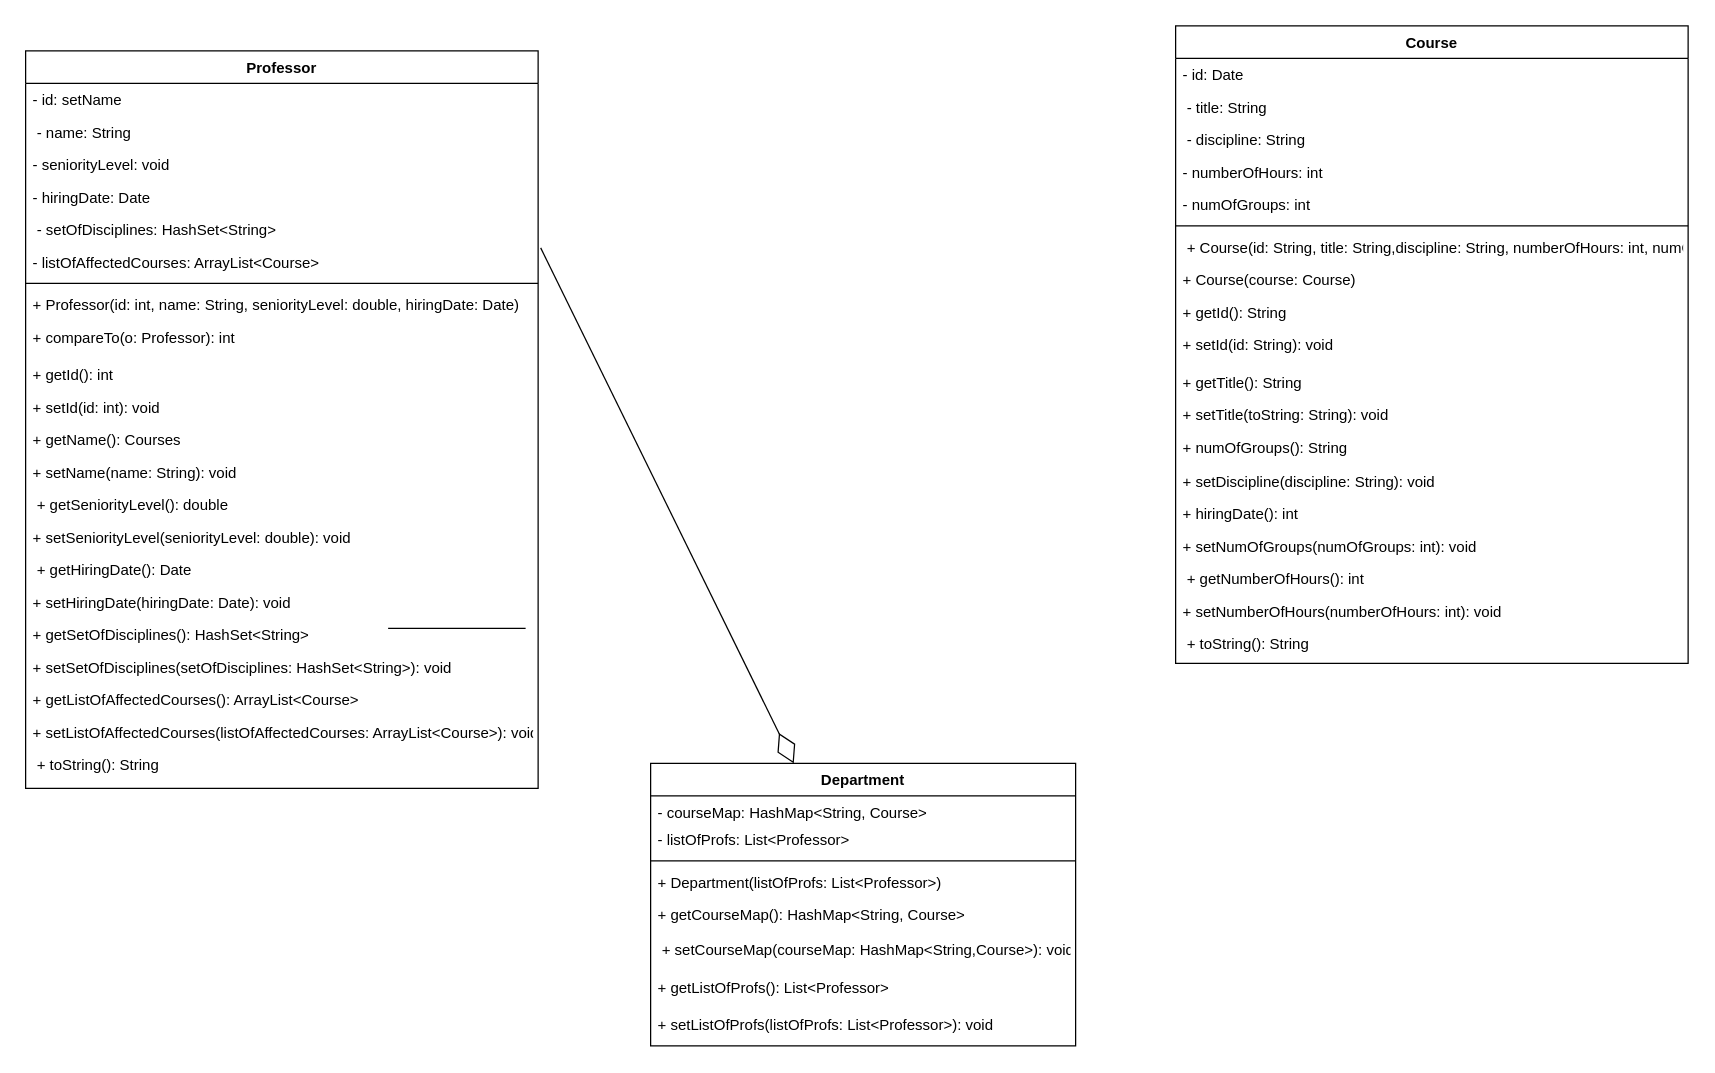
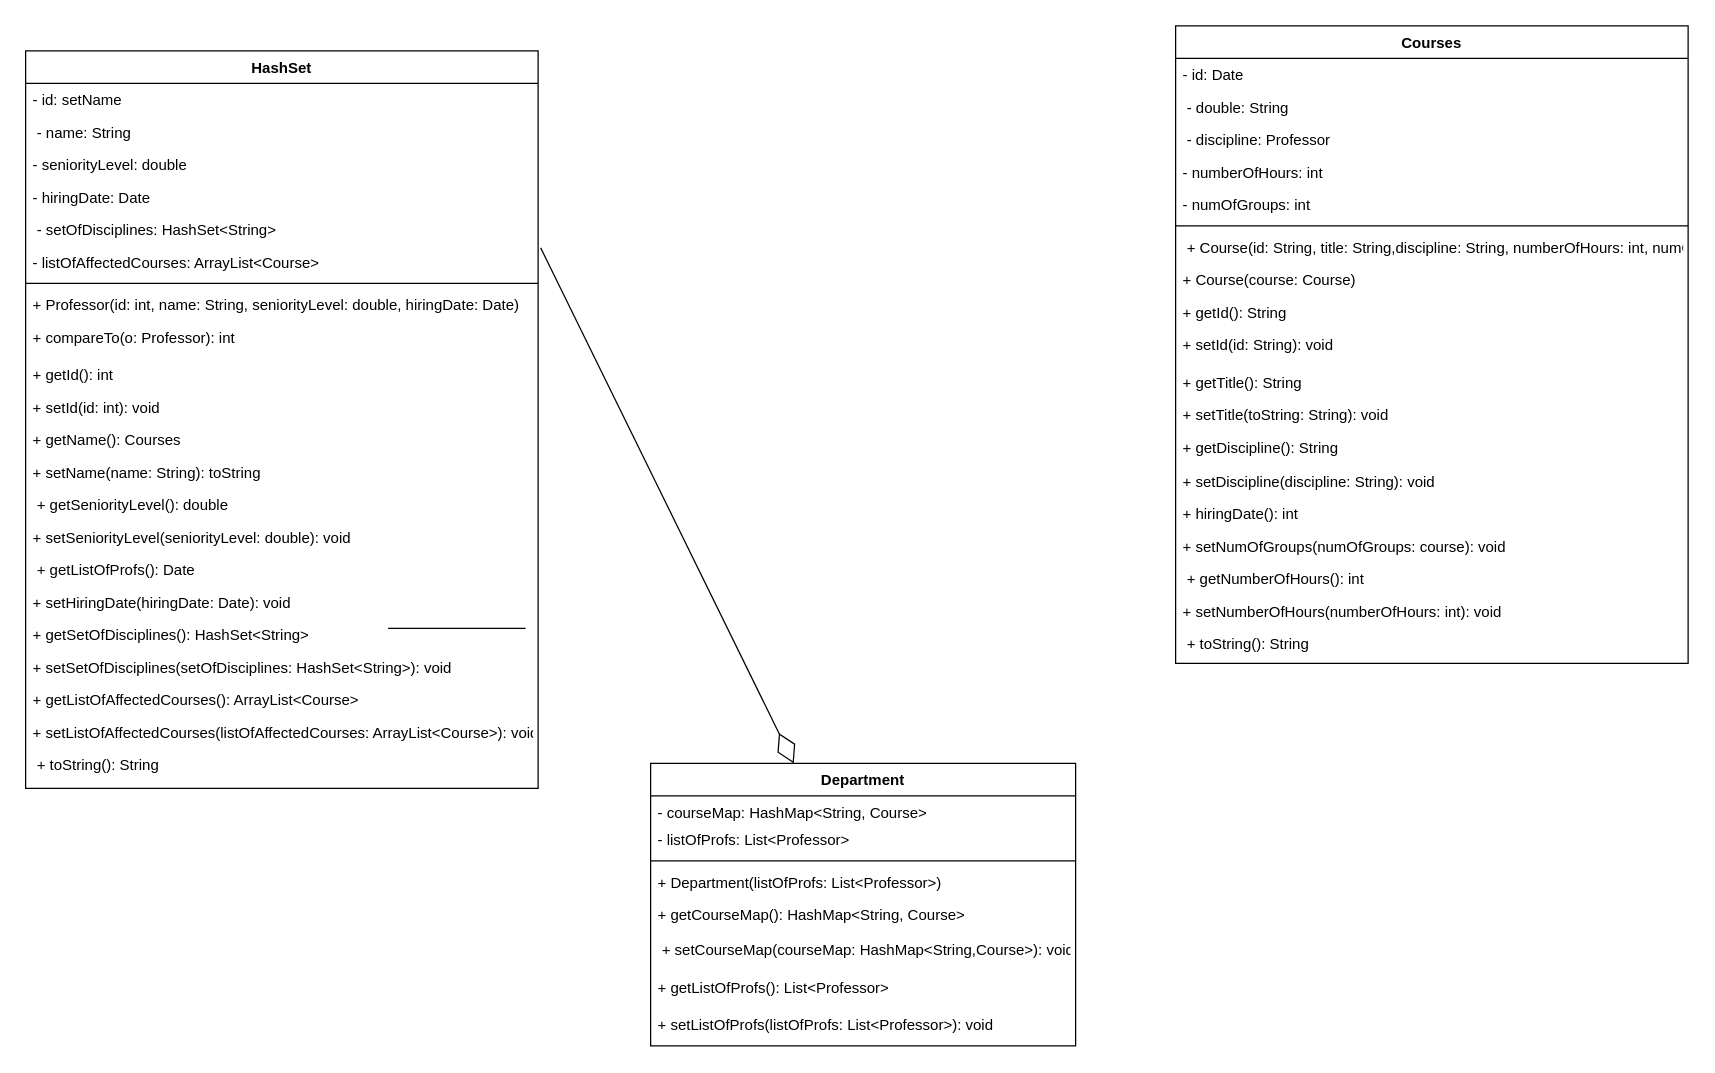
- <mxCell id="11" value="Course" style="swimlane;fontStyle=1;align=center;verticalAlign=top;childLayout=stackLayout;horizontal=1;startSize=26;horizontalStack=0;resizeParent=1;resizeLast=0;collapsible=1;marginBottom=0;rounded=0;shadow=0;strokeWidth=1;" parent="1" vertex="1"><mxGeometry x="940" y="20" width="410" height="510" as="geometry"><mxRectangle x="550" y="140" width="160" height="26" as="alternateBounds" /></mxGeometry></mxCell>
+ <mxCell id="11" value="Courses" style="swimlane;fontStyle=1;align=center;verticalAlign=top;childLayout=stackLayout;horizontal=1;startSize=26;horizontalStack=0;resizeParent=1;resizeLast=0;collapsible=1;marginBottom=0;rounded=0;shadow=0;strokeWidth=1;" parent="1" vertex="1"><mxGeometry x="940" y="20" width="410" height="510" as="geometry"><mxRectangle x="550" y="140" width="160" height="26" as="alternateBounds" /></mxGeometry></mxCell>
- <mxCell id="31" value="Professor" style="swimlane;fontStyle=1;align=center;verticalAlign=top;childLayout=stackLayout;horizontal=1;startSize=26;horizontalStack=0;resizeParent=1;resizeLast=0;collapsible=1;marginBottom=0;rounded=0;shadow=0;strokeWidth=1;" parent="1" vertex="1"><mxGeometry x="20" y="40" width="410" height="590" as="geometry"><mxRectangle x="550" y="140" width="160" height="26" as="alternateBounds" /></mxGeometry></mxCell>
+ <mxCell id="31" value="HashSet" style="swimlane;fontStyle=1;align=center;verticalAlign=top;childLayout=stackLayout;horizontal=1;startSize=26;horizontalStack=0;resizeParent=1;resizeLast=0;collapsible=1;marginBottom=0;rounded=0;shadow=0;strokeWidth=1;" parent="1" vertex="1"><mxGeometry x="20" y="40" width="410" height="590" as="geometry"><mxRectangle x="550" y="140" width="160" height="26" as="alternateBounds" /></mxGeometry></mxCell>
- <mxCell id="13" value=" - title: String" style="text;align=left;verticalAlign=top;spacingLeft=4;spacingRight=4;overflow=hidden;rotatable=0;points=[[0,0.5],[1,0.5]];portConstraint=eastwest;rounded=0;shadow=0;html=0;" parent="11" vertex="1"><mxGeometry y="52" width="410" height="26" as="geometry" /></mxCell>
+ <mxCell id="13" value=" - double: String" style="text;align=left;verticalAlign=top;spacingLeft=4;spacingRight=4;overflow=hidden;rotatable=0;points=[[0,0.5],[1,0.5]];portConstraint=eastwest;rounded=0;shadow=0;html=0;" parent="11" vertex="1"><mxGeometry y="52" width="410" height="26" as="geometry" /></mxCell>
- <mxCell id="14" value=" - discipline: String" style="text;align=left;verticalAlign=top;spacingLeft=4;spacingRight=4;overflow=hidden;rotatable=0;points=[[0,0.5],[1,0.5]];portConstraint=eastwest;rounded=0;shadow=0;html=0;" parent="11" vertex="1"><mxGeometry y="78" width="410" height="26" as="geometry" /></mxCell>
+ <mxCell id="14" value=" - discipline: Professor" style="text;align=left;verticalAlign=top;spacingLeft=4;spacingRight=4;overflow=hidden;rotatable=0;points=[[0,0.5],[1,0.5]];portConstraint=eastwest;rounded=0;shadow=0;html=0;" parent="11" vertex="1"><mxGeometry y="78" width="410" height="26" as="geometry" /></mxCell>
- <mxCell id="34" value="- seniorityLevel: void" style="text;align=left;verticalAlign=top;spacingLeft=4;spacingRight=4;overflow=hidden;rotatable=0;points=[[0,0.5],[1,0.5]];portConstraint=eastwest;rounded=0;shadow=0;html=0;" parent="31" vertex="1"><mxGeometry y="78" width="410" height="26" as="geometry" /></mxCell>
+ <mxCell id="34" value="- seniorityLevel: double" style="text;align=left;verticalAlign=top;spacingLeft=4;spacingRight=4;overflow=hidden;rotatable=0;points=[[0,0.5],[1,0.5]];portConstraint=eastwest;rounded=0;shadow=0;html=0;" parent="31" vertex="1"><mxGeometry y="78" width="410" height="26" as="geometry" /></mxCell>
- <mxCell id="24" value="+ numOfGroups(): String" style="text;align=left;verticalAlign=top;spacingLeft=4;spacingRight=4;overflow=hidden;rotatable=0;points=[[0,0.5],[1,0.5]];portConstraint=eastwest;" parent="11" vertex="1"><mxGeometry y="324" width="410" height="27" as="geometry" /></mxCell>
+ <mxCell id="24" value="+ getDiscipline(): String" style="text;align=left;verticalAlign=top;spacingLeft=4;spacingRight=4;overflow=hidden;rotatable=0;points=[[0,0.5],[1,0.5]];portConstraint=eastwest;" parent="11" vertex="1"><mxGeometry y="324" width="410" height="27" as="geometry" /></mxCell>
- <mxCell id="44" value="+ setName(name: String): void" style="text;align=left;verticalAlign=top;spacingLeft=4;spacingRight=4;overflow=hidden;rotatable=0;points=[[0,0.5],[1,0.5]];portConstraint=eastwest;" parent="31" vertex="1"><mxGeometry y="324" width="410" height="26" as="geometry" /></mxCell>
+ <mxCell id="44" value="+ setName(name: String): toString" style="text;align=left;verticalAlign=top;spacingLeft=4;spacingRight=4;overflow=hidden;rotatable=0;points=[[0,0.5],[1,0.5]];portConstraint=eastwest;" parent="31" vertex="1"><mxGeometry y="324" width="410" height="26" as="geometry" /></mxCell>
- <mxCell id="27" value="+ setNumOfGroups(numOfGroups: int): void   " style="text;align=left;verticalAlign=top;spacingLeft=4;spacingRight=4;overflow=hidden;rotatable=0;points=[[0,0.5],[1,0.5]];portConstraint=eastwest;" parent="11" vertex="1"><mxGeometry y="403" width="410" height="26" as="geometry" /></mxCell>
+ <mxCell id="27" value="+ setNumOfGroups(numOfGroups: course): void   " style="text;align=left;verticalAlign=top;spacingLeft=4;spacingRight=4;overflow=hidden;rotatable=0;points=[[0,0.5],[1,0.5]];portConstraint=eastwest;" parent="11" vertex="1"><mxGeometry y="403" width="410" height="26" as="geometry" /></mxCell>
- <mxCell id="47" value=" + getHiringDate(): Date " style="text;align=left;verticalAlign=top;spacingLeft=4;spacingRight=4;overflow=hidden;rotatable=0;points=[[0,0.5],[1,0.5]];portConstraint=eastwest;" parent="31" vertex="1"><mxGeometry y="402" width="410" height="26" as="geometry" /></mxCell>
+ <mxCell id="47" value=" + getListOfProfs(): Date " style="text;align=left;verticalAlign=top;spacingLeft=4;spacingRight=4;overflow=hidden;rotatable=0;points=[[0,0.5],[1,0.5]];portConstraint=eastwest;" parent="31" vertex="1"><mxGeometry y="402" width="410" height="26" as="geometry" /></mxCell>
